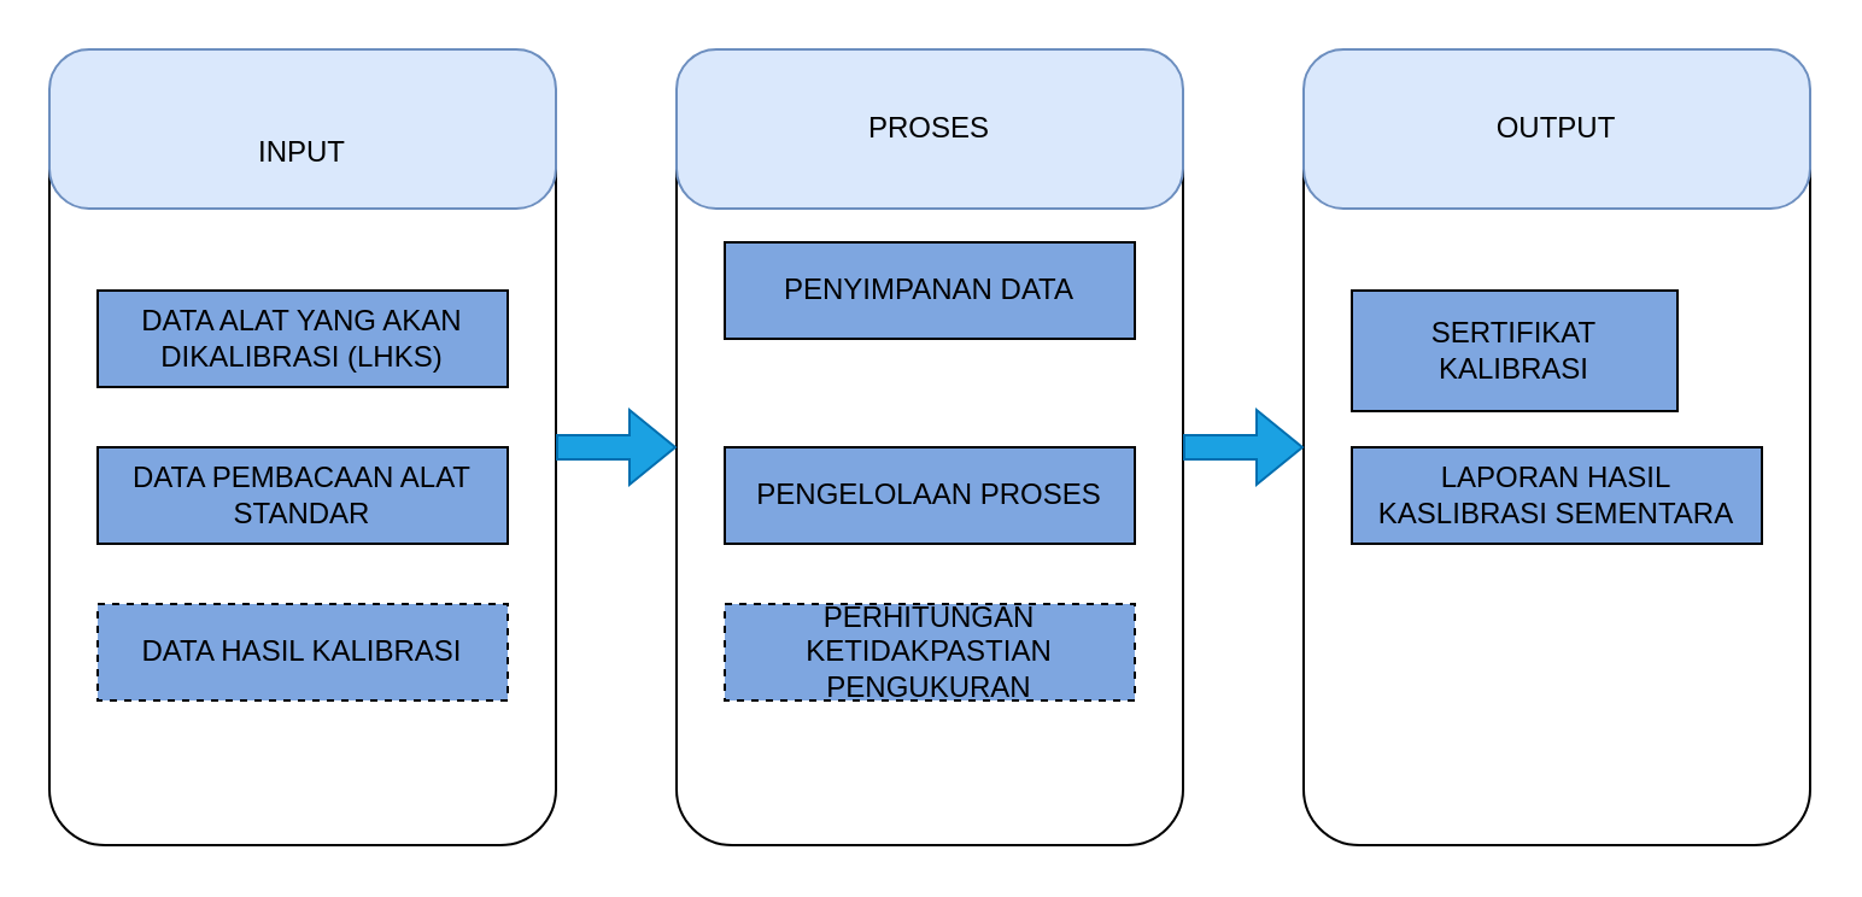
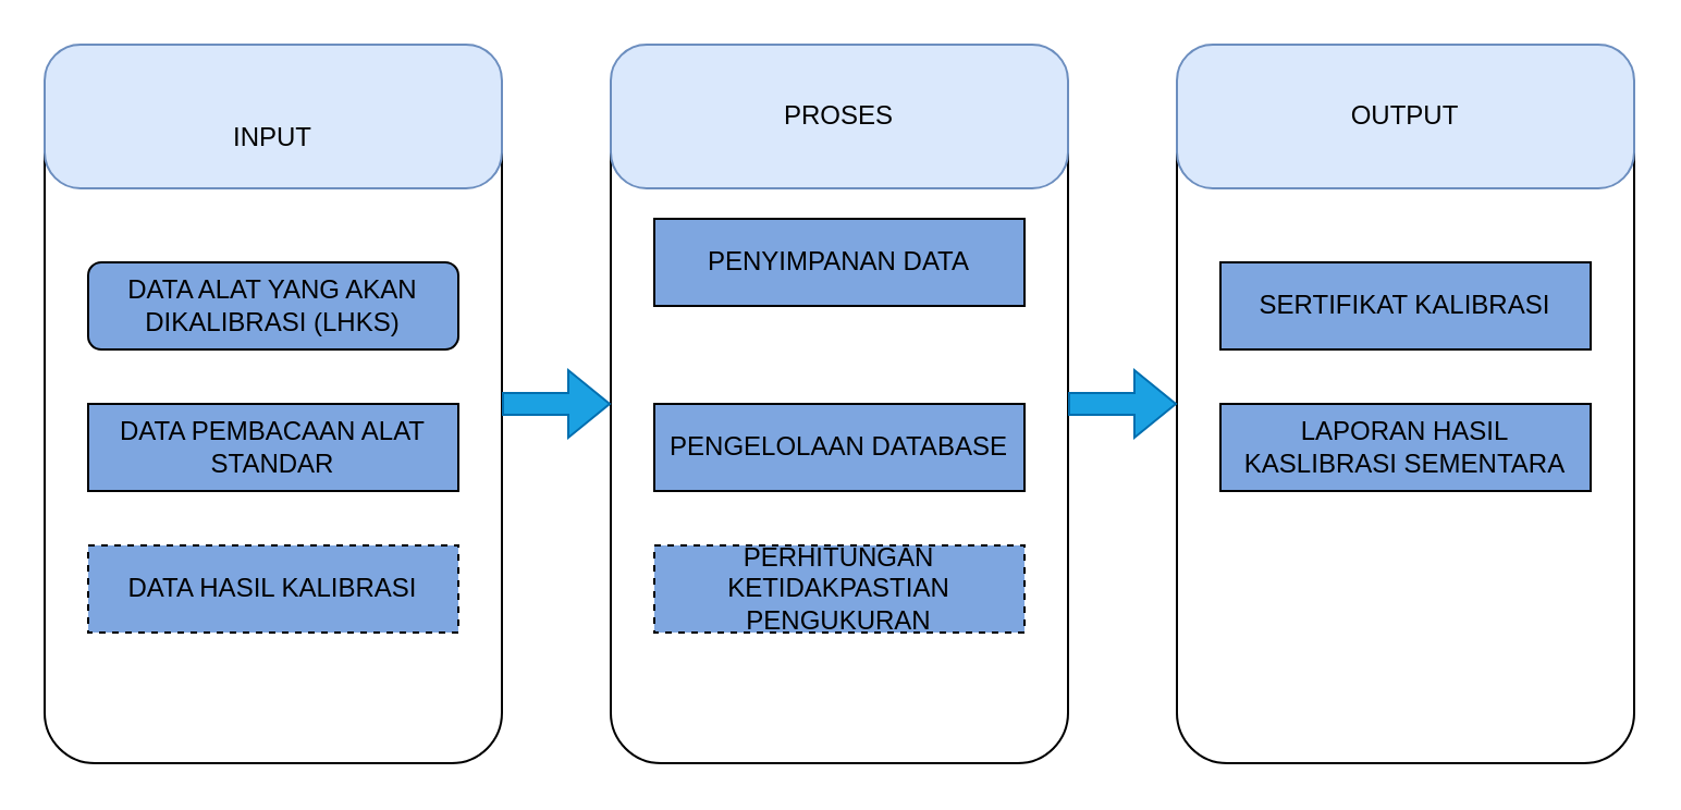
- <mxCell id="6" value="DATA ALAT YANG AKAN DIKALIBRASI (LHKS)" style="rounded=0;whiteSpace=wrap;html=1;fillColor=#7EA6E0;" vertex="1" parent="2"><mxGeometry x="20" y="100" width="170" height="40" as="geometry" /></mxCell>
+ <mxCell id="6" value="DATA ALAT YANG AKAN DIKALIBRASI (LHKS)" style="whiteSpace=wrap;html=1;fillColor=#7EA6E0;rounded=1;" vertex="1" parent="2"><mxGeometry x="20" y="100" width="170" height="40" as="geometry" /></mxCell>
- <mxCell id="20" value="SERTIFIKAT KALIBRASI" style="rounded=0;whiteSpace=wrap;html=1;fillColor=#7EA6E0;" vertex="1" parent="16"><mxGeometry x="20" y="100" width="135" height="50" as="geometry" /></mxCell>
+ <mxCell id="20" value="SERTIFIKAT KALIBRASI" style="rounded=0;whiteSpace=wrap;html=1;fillColor=#7EA6E0;" vertex="1" parent="16"><mxGeometry x="20" y="100" width="170" height="40" as="geometry" /></mxCell>
- <mxCell id="14" value="PENGELOLAAN PROSES" style="rounded=0;whiteSpace=wrap;html=1;fillColor=#7EA6E0;" vertex="1" parent="9"><mxGeometry x="20" y="165" width="170" height="40" as="geometry" /></mxCell>
+ <mxCell id="14" value="PENGELOLAAN DATABASE" style="rounded=0;whiteSpace=wrap;html=1;fillColor=#7EA6E0;" vertex="1" parent="9"><mxGeometry x="20" y="165" width="170" height="40" as="geometry" /></mxCell>
